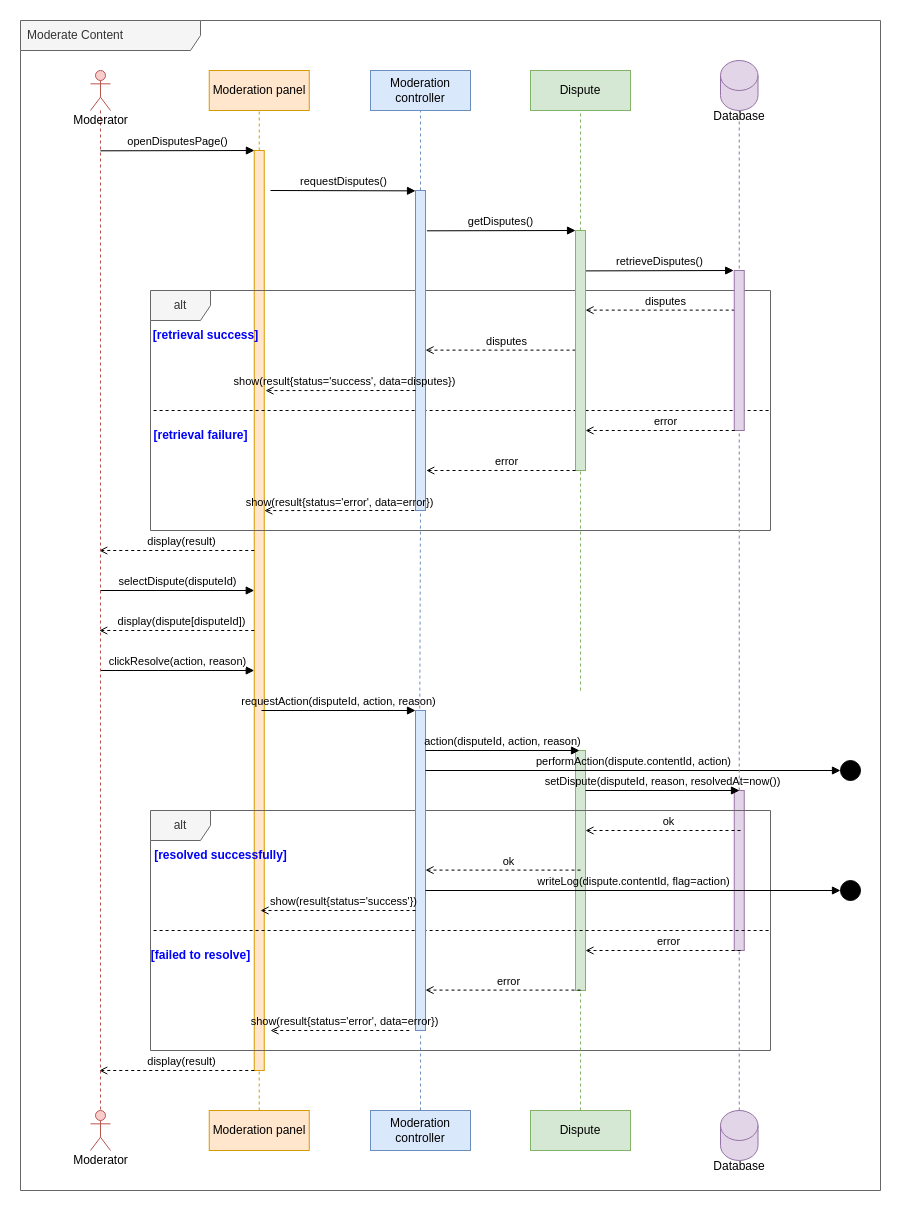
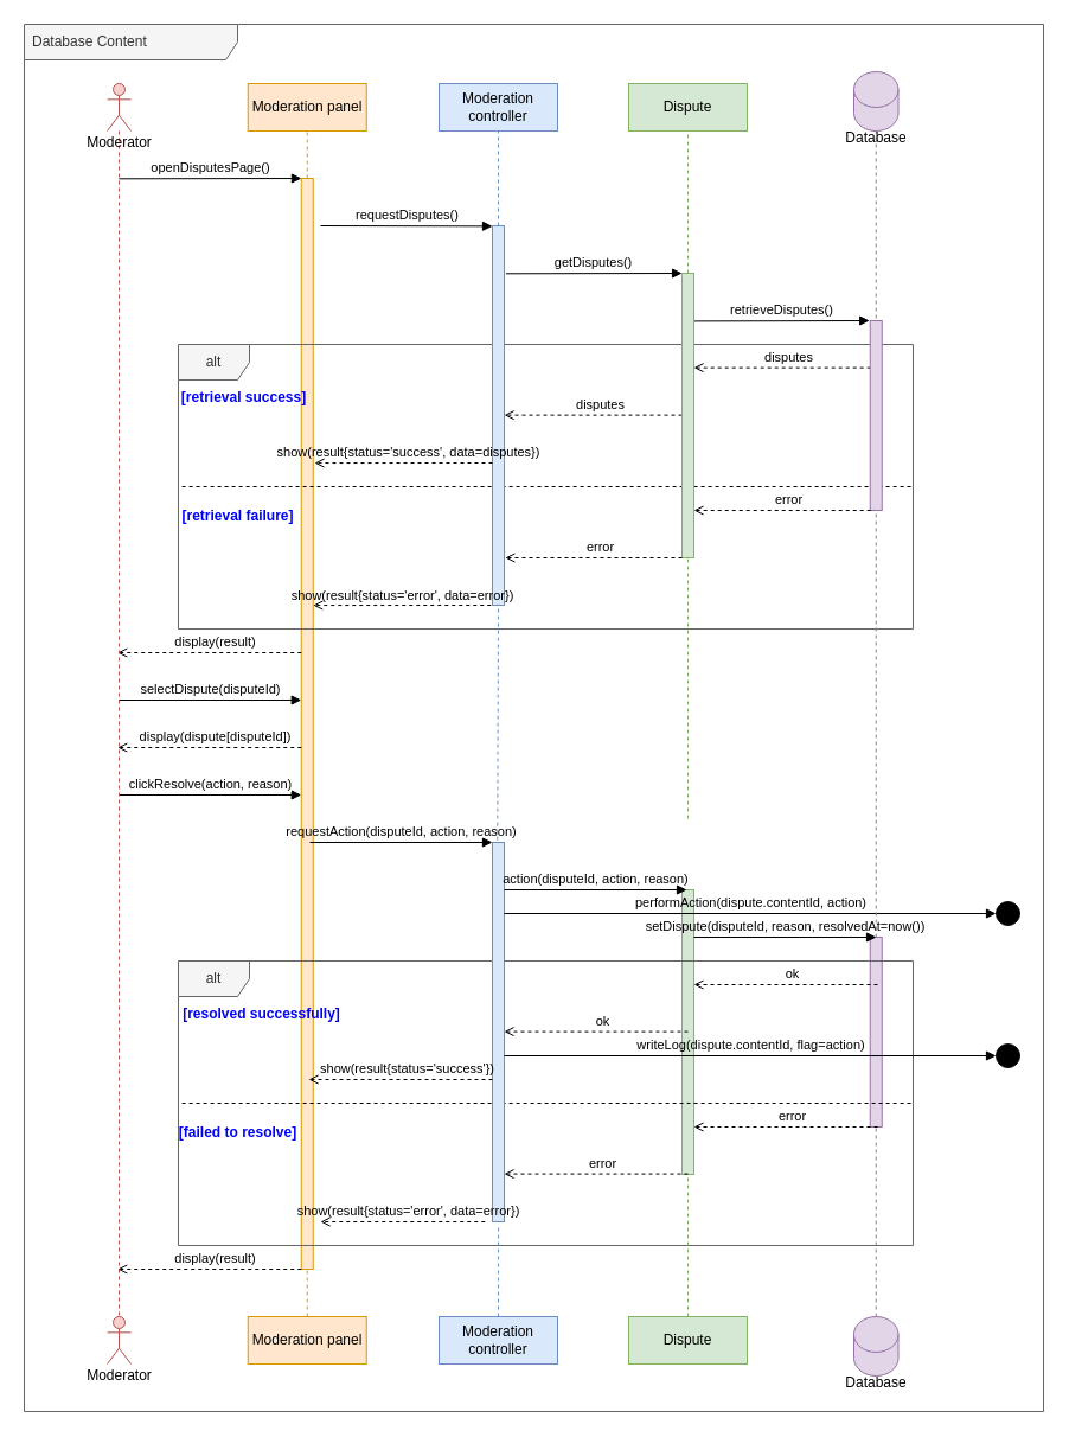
- <mxCell id="16" value="Moderate Content" style="shape=umlFrame;whiteSpace=wrap;html=1;width=180;height=30;boundedLbl=1;verticalAlign=middle;align=left;spacingLeft=5;fillColor=#f5f5f5;fontColor=#333333;strokeColor=#666666;container=0;" parent="1" vertex="1"><mxGeometry y="20" width="860" height="1170" as="geometry" x="20" /></mxCell>
+ <mxCell id="16" value="Database Content" style="shape=umlFrame;whiteSpace=wrap;html=1;width=180;height=30;boundedLbl=1;verticalAlign=middle;align=left;spacingLeft=5;fillColor=#f5f5f5;fontColor=#333333;strokeColor=#666666;container=0;" parent="1" vertex="1"><mxGeometry y="20" width="860" height="1170" as="geometry" x="20" /></mxCell>
